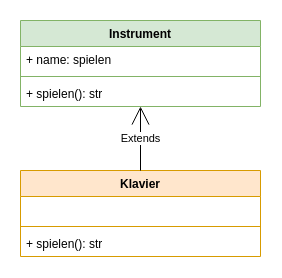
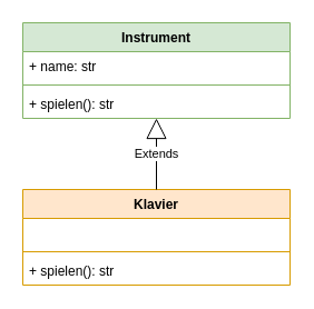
- <mxCell id="8" value="&lt;div&gt;+ name: spielen&lt;/div&gt;" style="text;strokeColor=none;fillColor=none;align=left;verticalAlign=top;spacingLeft=4;spacingRight=4;overflow=hidden;rotatable=0;points=[[0,0.5],[1,0.5]];portConstraint=eastwest;whiteSpace=wrap;html=1;" parent="7" vertex="1"><mxGeometry y="26" width="240" height="26" as="geometry" /></mxCell>
+ <mxCell id="8" value="&lt;div&gt;+ name: str&lt;/div&gt;" style="text;strokeColor=none;fillColor=none;align=left;verticalAlign=top;spacingLeft=4;spacingRight=4;overflow=hidden;rotatable=0;points=[[0,0.5],[1,0.5]];portConstraint=eastwest;whiteSpace=wrap;html=1;" parent="7" vertex="1"><mxGeometry y="26" width="240" height="26" as="geometry" /></mxCell>
- <mxCell id="6" value="Extends" style="endArrow=open;endSize=16;endFill=0;html=1;rounded=0;edgeStyle=orthogonalEdgeStyle;entryX=0.5;entryY=1;entryDx=0;entryDy=0;exitX=0.5;exitY=0;exitDx=0;exitDy=0;" parent="1" source="2" target="7" edge="1"><mxGeometry width="160" relative="1" as="geometry"><mxPoint x="100" y="350" as="sourcePoint" /><mxPoint x="140" y="266" as="targetPoint" /></mxGeometry></mxCell>
+ <mxCell id="6" value="Extends" style="endArrow=block;endSize=16;endFill=0;html=1;rounded=0;edgeStyle=orthogonalEdgeStyle;entryX=0.5;entryY=1;entryDx=0;entryDy=0;exitX=0.5;exitY=0;exitDx=0;exitDy=0;" parent="1" source="2" target="7" edge="1"><mxGeometry width="160" relative="1" as="geometry"><mxPoint x="100" y="350" as="sourcePoint" /><mxPoint x="140" y="266" as="targetPoint" /></mxGeometry></mxCell>
